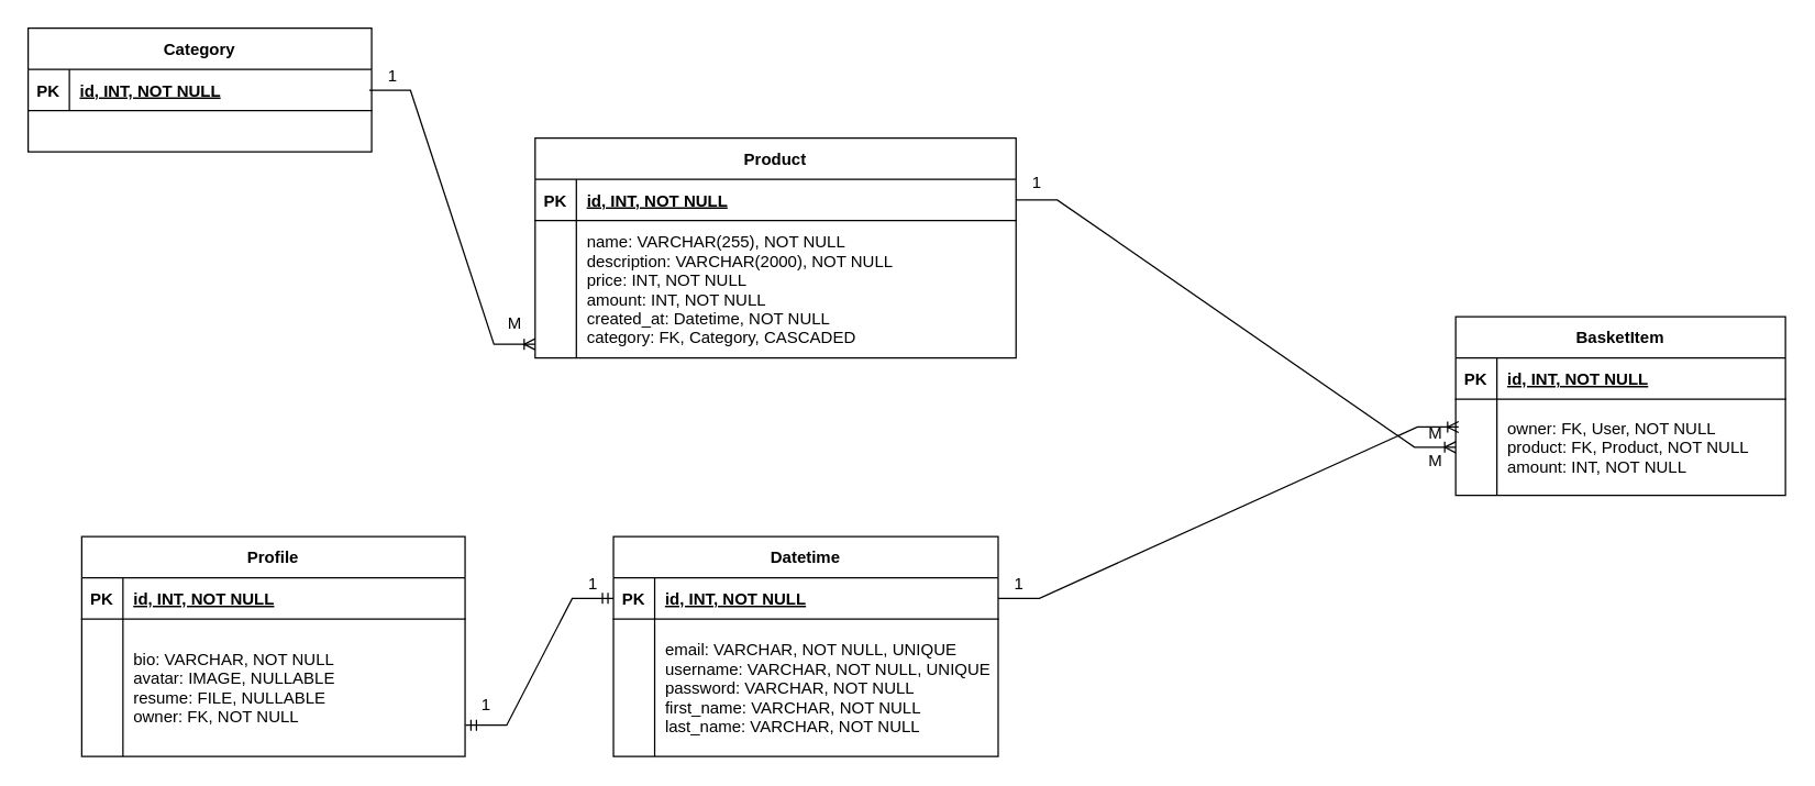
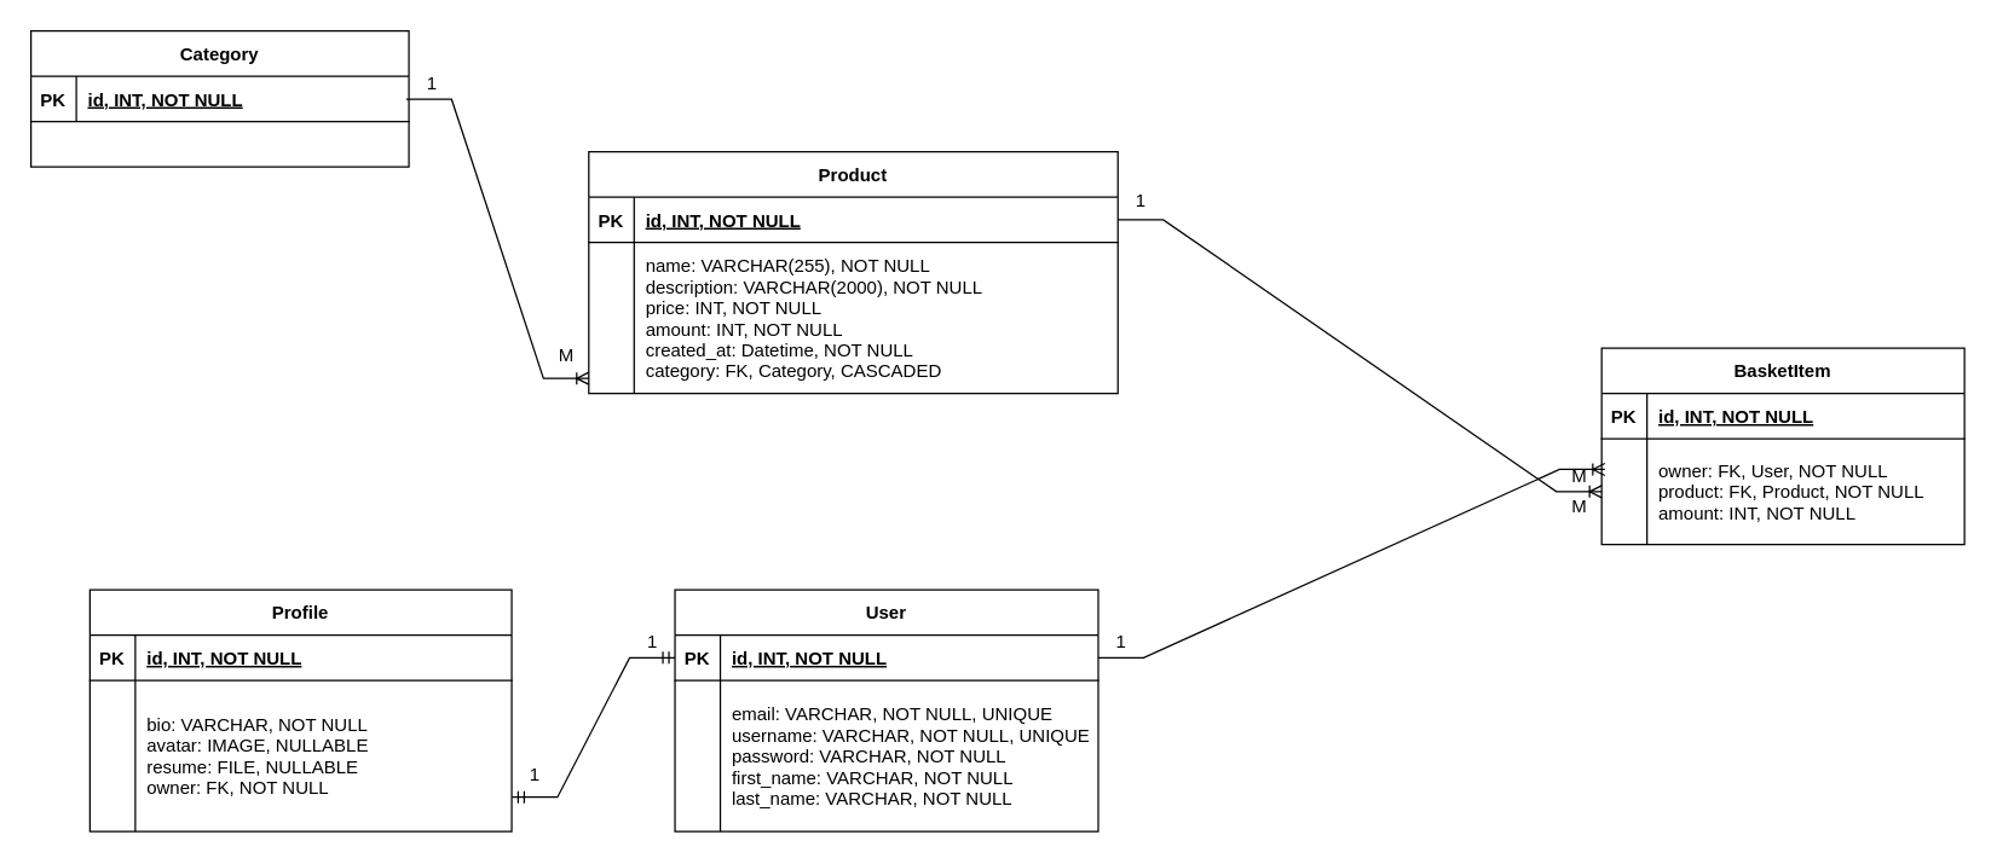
- <mxCell id="25" value="Datetime" style="shape=table;startSize=30;container=1;collapsible=1;childLayout=tableLayout;fixedRows=1;rowLines=0;fontStyle=1;align=center;resizeLast=1;" vertex="1" parent="1"><mxGeometry x="446" y="390" width="280" height="160" as="geometry" /></mxCell>
+ <mxCell id="25" value="User" style="shape=table;startSize=30;container=1;collapsible=1;childLayout=tableLayout;fixedRows=1;rowLines=0;fontStyle=1;align=center;resizeLast=1;" vertex="1" parent="1"><mxGeometry x="446" y="390" width="280" height="160" as="geometry" /></mxCell>
